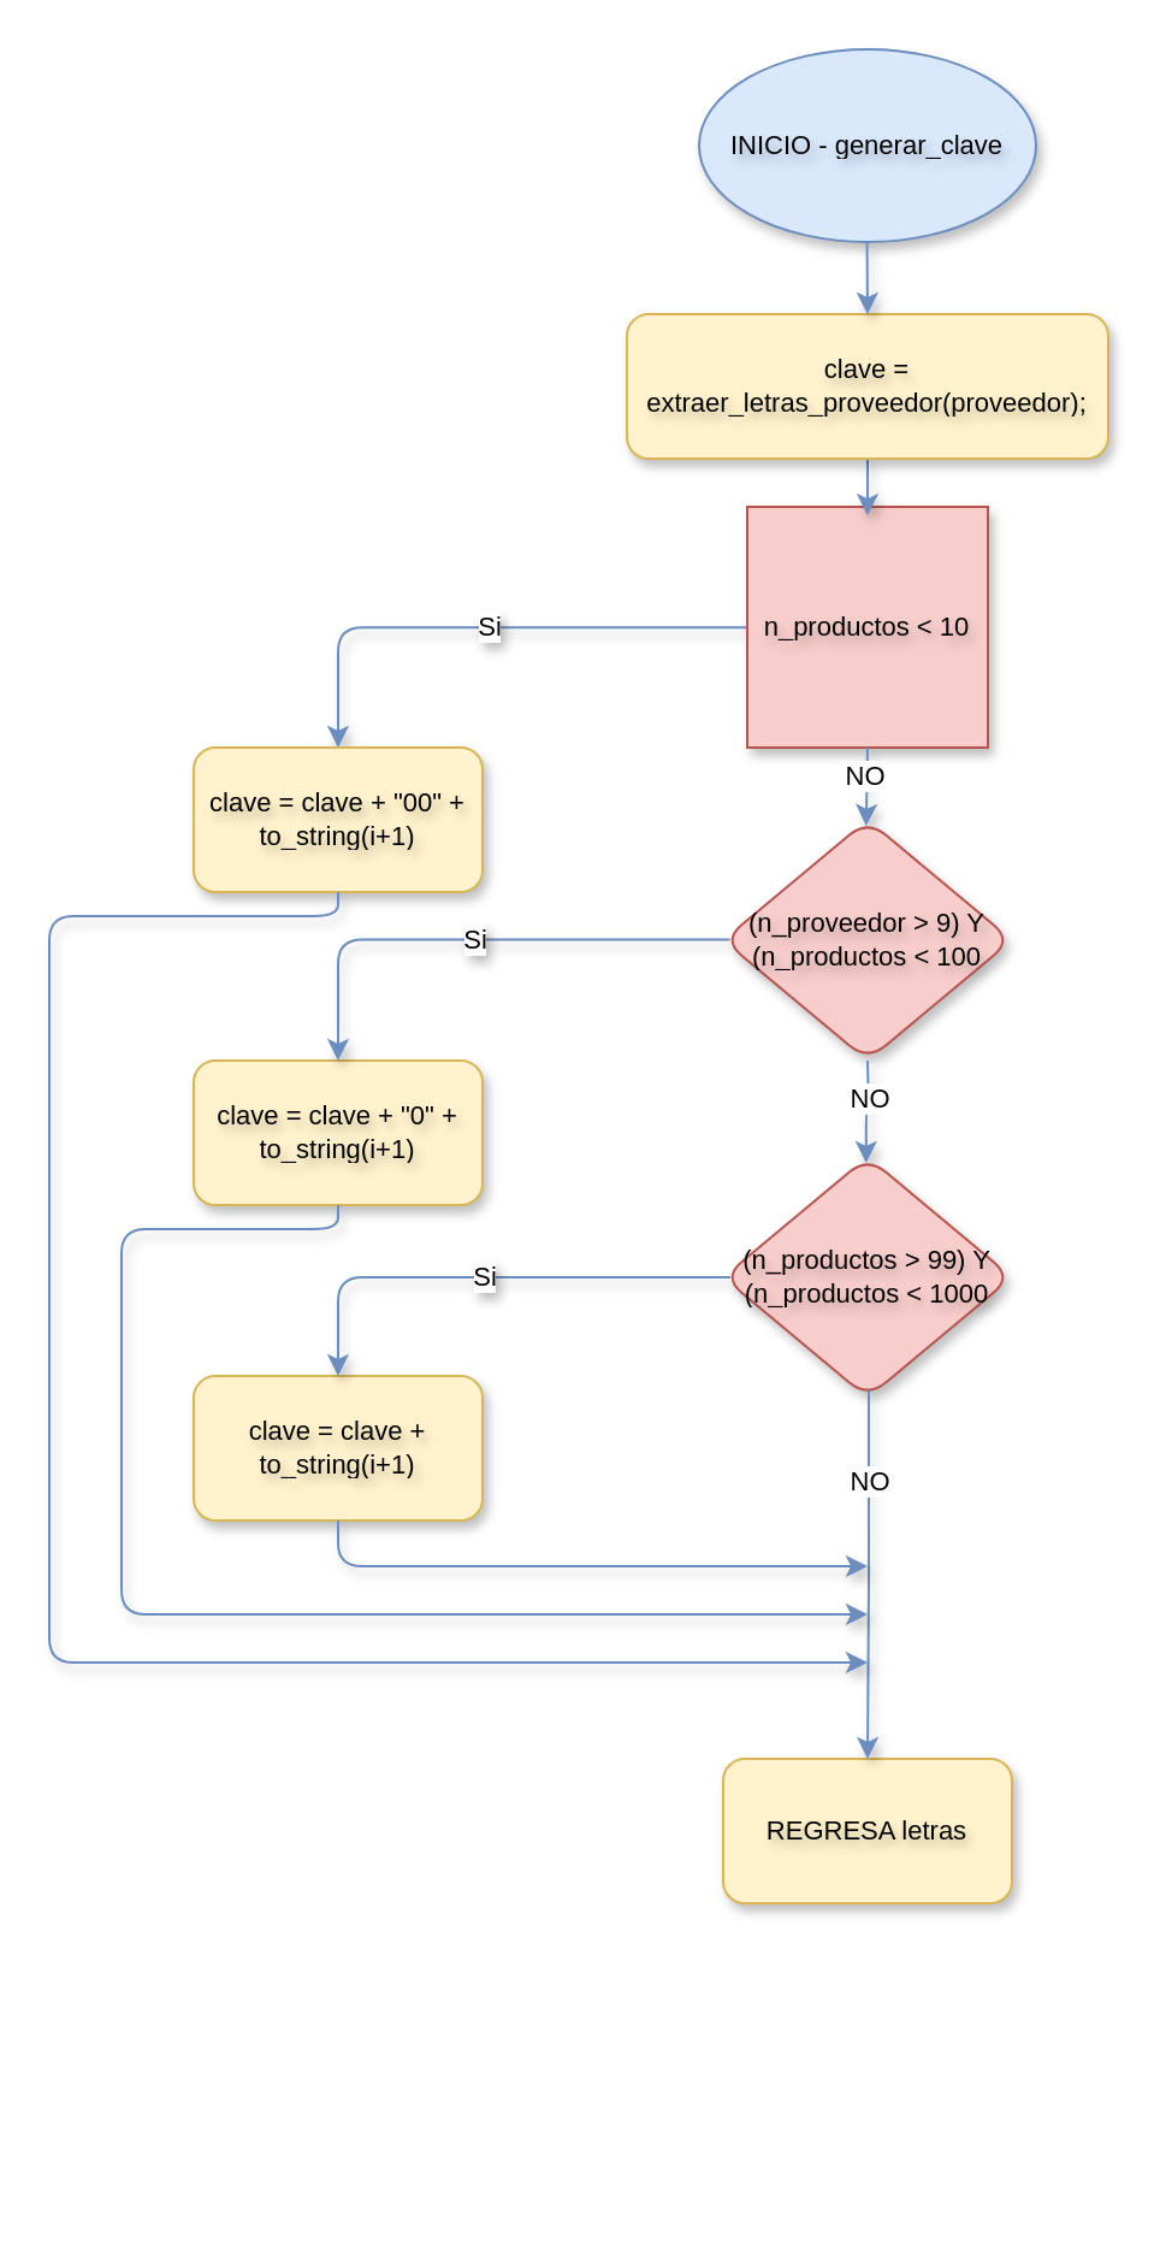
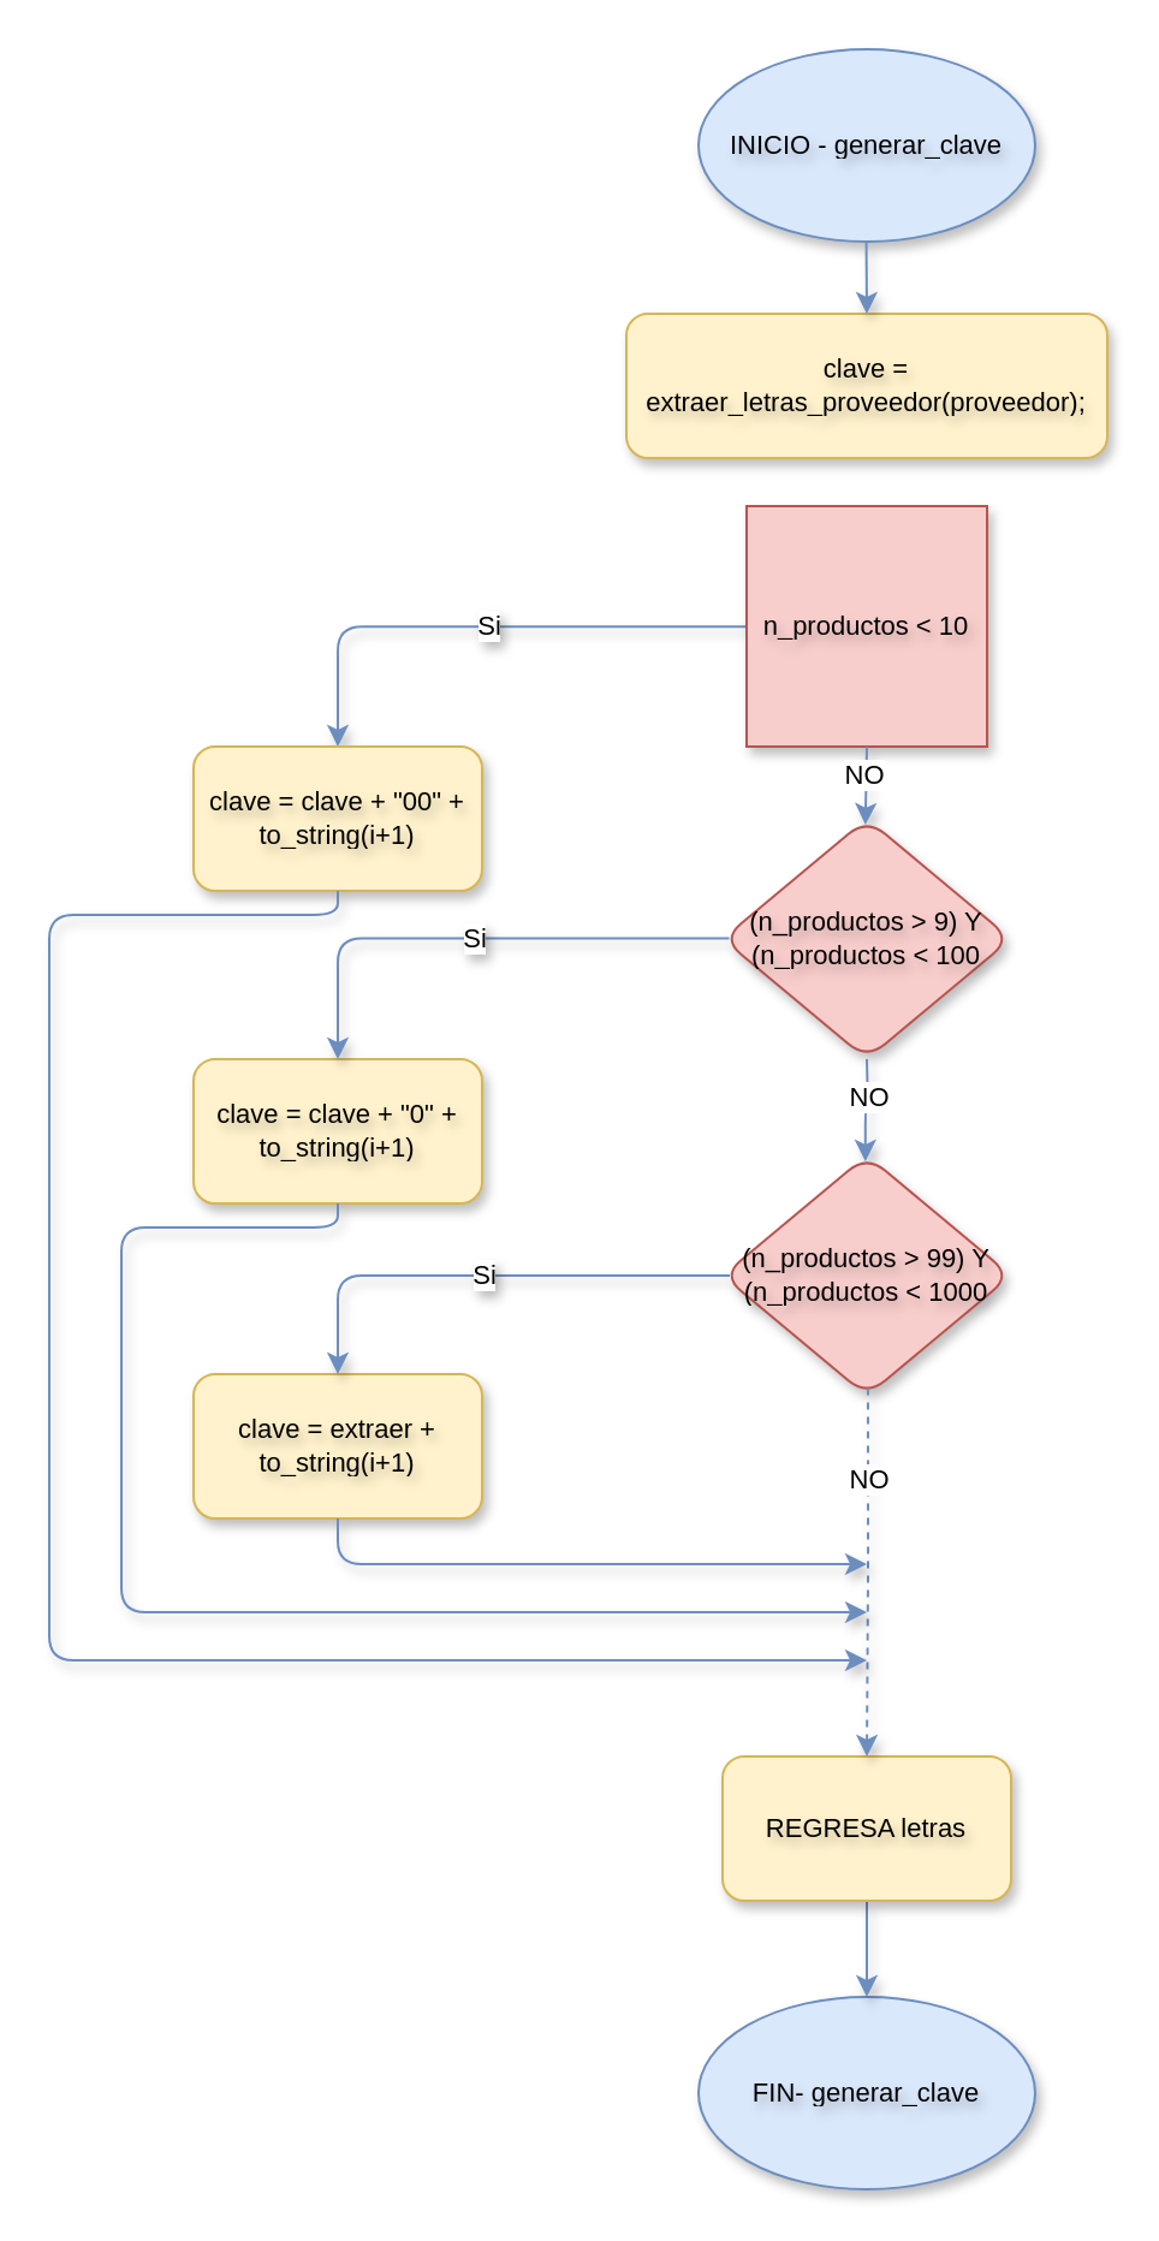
- <mxCell id="5" value="" style="edgeStyle=orthogonalEdgeStyle;rounded=1;orthogonalLoop=1;jettySize=auto;entryX=0.5;entryY=0.036;entryDx=0;entryDy=0;entryPerimeter=0;fillColor=#dae8fc;strokeColor=#6c8ebf;textShadow=1;strokeWidth=1;shadow=1;html=1;horizontal=1;fontSize=11;fontStyle=0;spacing=2;exitX=0.5;exitY=1;exitDx=0;exitDy=0;" parent="1" source="10" target="4" edge="1"><mxGeometry relative="1" as="geometry"><mxPoint x="360" y="240" as="sourcePoint" /></mxGeometry></mxCell>
- <mxCell id="14" value="(n_proveedor &amp;gt; 9) Y (n_productos &amp;lt; 100" style="rhombus;whiteSpace=wrap;rounded=1;fillColor=#f8cecc;strokeColor=#b85450;textShadow=1;strokeWidth=1;shadow=1;html=1;horizontal=1;fontSize=11;fontStyle=0;spacing=2;" parent="1" vertex="1"><mxGeometry x="300" y="340" width="120" height="100" as="geometry" /></mxCell>
+ <mxCell id="14" value="(n_productos &amp;gt; 9) Y (n_productos &amp;lt; 100" style="rhombus;whiteSpace=wrap;rounded=1;fillColor=#f8cecc;strokeColor=#b85450;textShadow=1;strokeWidth=1;shadow=1;html=1;horizontal=1;fontSize=11;fontStyle=0;spacing=2;" parent="1" vertex="1"><mxGeometry x="300" y="340" width="120" height="100" as="geometry" /></mxCell>
- <mxCell id="20" value="clave = clave + to_string(i+1)" style="rounded=1;whiteSpace=wrap;fillColor=#fff2cc;strokeColor=#d6b656;textShadow=1;strokeWidth=1;shadow=1;html=1;horizontal=1;fontSize=11;fontStyle=0;spacing=2;" parent="1" vertex="1"><mxGeometry x="80" y="571" width="120" height="60" as="geometry" /></mxCell>
+ <mxCell id="20" value="clave = extraer + to_string(i+1)" style="rounded=1;whiteSpace=wrap;fillColor=#fff2cc;strokeColor=#d6b656;textShadow=1;strokeWidth=1;shadow=1;html=1;horizontal=1;fontSize=11;fontStyle=0;spacing=2;" parent="1" vertex="1"><mxGeometry x="80" y="571" width="120" height="60" as="geometry" /></mxCell>
- <mxCell id="22" value="" style="edgeStyle=orthogonalEdgeStyle;rounded=0;orthogonalLoop=1;jettySize=auto;fillColor=#dae8fc;strokeColor=#6c8ebf;textShadow=1;strokeWidth=1;shadow=1;html=1;horizontal=1;fontSize=11;fontStyle=0;spacing=2;exitX=0.504;exitY=0.968;exitDx=0;exitDy=0;exitPerimeter=0;entryX=0.5;entryY=0;entryDx=0;entryDy=0;" parent="1" source="19" target="9" edge="1"><mxGeometry relative="1" as="geometry"><mxPoint x="359.74" y="570" as="sourcePoint" /><mxPoint x="360" y="720" as="targetPoint" /></mxGeometry></mxCell>
+ <mxCell id="22" value="" style="edgeStyle=orthogonalEdgeStyle;rounded=0;orthogonalLoop=1;jettySize=auto;fillColor=#dae8fc;strokeColor=#6c8ebf;textShadow=1;strokeWidth=1;shadow=1;html=1;horizontal=1;fontSize=11;fontStyle=0;spacing=2;exitX=0.504;exitY=0.968;exitDx=0;exitDy=0;exitPerimeter=0;entryX=0.5;entryY=0;entryDx=0;entryDy=0;dashed=1;" parent="1" source="19" target="9" edge="1"><mxGeometry relative="1" as="geometry"><mxPoint x="359.74" y="570" as="sourcePoint" /><mxPoint x="360" y="720" as="targetPoint" /></mxGeometry></mxCell>
+ <mxCell id="8" value="" style="edgeStyle=orthogonalEdgeStyle;rounded=0;orthogonalLoop=1;jettySize=auto;fillColor=#dae8fc;strokeColor=#6c8ebf;textShadow=1;strokeWidth=1;shadow=1;html=1;horizontal=1;fontSize=11;fontStyle=0;spacing=2;exitX=0.5;exitY=1;exitDx=0;exitDy=0;" parent="1" source="9" target="7" edge="1"><mxGeometry relative="1" as="geometry"><mxPoint x="360" y="660" as="sourcePoint" /></mxGeometry></mxCell>
+ <mxCell id="7" value="FIN- generar_clave" style="ellipse;whiteSpace=wrap;rounded=1;fillColor=#dae8fc;strokeColor=#6c8ebf;textShadow=1;strokeWidth=1;shadow=1;html=1;horizontal=1;fontSize=11;fontStyle=0;spacing=2;" parent="1" vertex="1"><mxGeometry x="290" y="830" width="140" height="80" as="geometry" /></mxCell>
